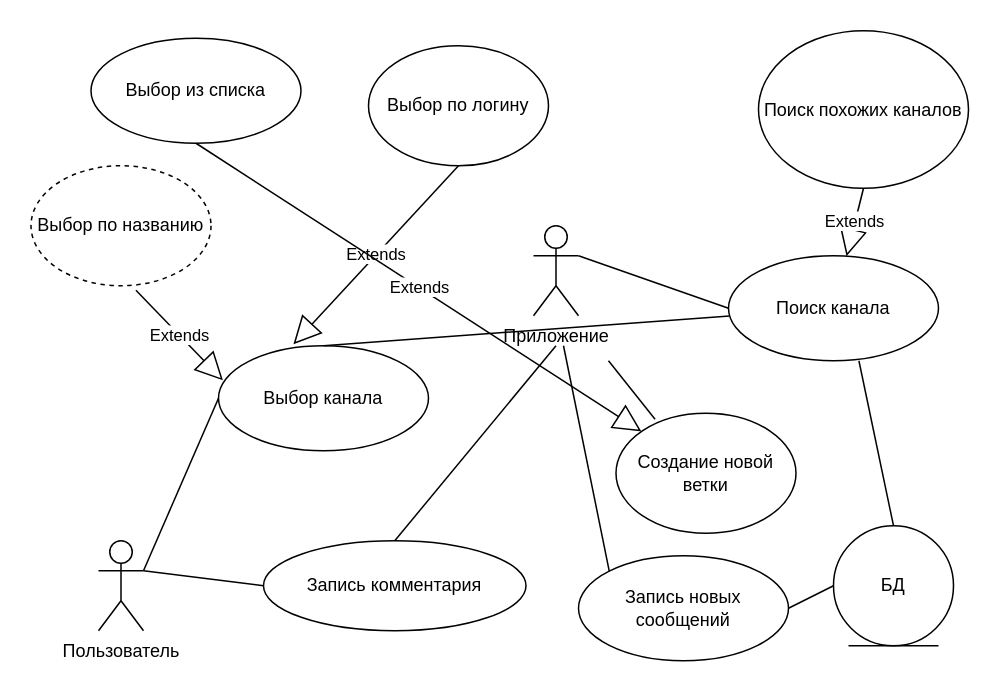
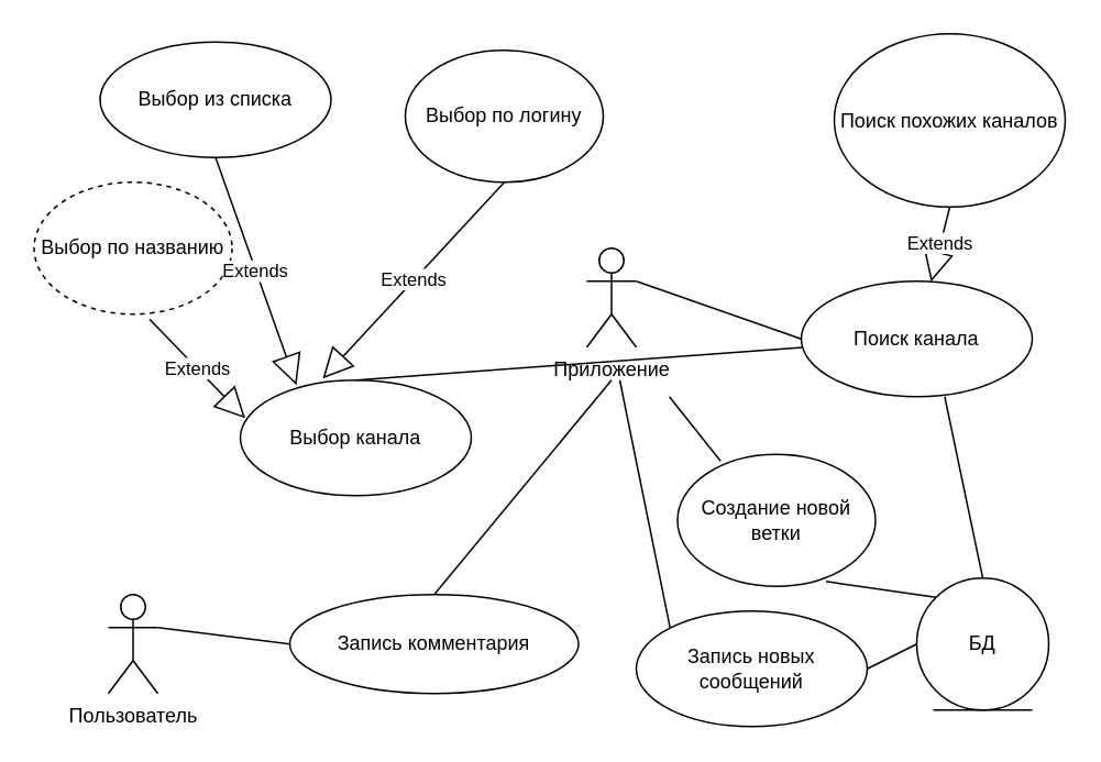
- <mxCell id="19" value="Extends" style="endArrow=block;endSize=16;endFill=0;html=1;exitX=0.5;exitY=1;exitDx=0;exitDy=0;" edge="1" parent="1" source="18" target="20"><mxGeometry width="160" relative="1" as="geometry"><mxPoint x="146.96" y="110.04" as="sourcePoint" /><mxPoint x="204.94" y="170.03" as="targetPoint" /></mxGeometry></mxCell>
+ <mxCell id="19" value="Extends" style="endArrow=block;endSize=16;endFill=0;html=1;exitX=0.5;exitY=1;exitDx=0;exitDy=0;entryX=0.243;entryY=0.043;entryDx=0;entryDy=0;entryPerimeter=0;" edge="1" parent="1" source="18" target="5"><mxGeometry width="160" relative="1" as="geometry"><mxPoint x="146.96" y="110.04" as="sourcePoint" /><mxPoint x="204.94" y="170.03" as="targetPoint" /></mxGeometry></mxCell>
- <mxCell id="6" value="" style="endArrow=none;html=1;exitX=1;exitY=0.333;exitDx=0;exitDy=0;exitPerimeter=0;entryX=0;entryY=0.5;entryDx=0;entryDy=0;" edge="1" parent="1" source="2" target="5"><mxGeometry width="50" height="50" relative="1" as="geometry"><mxPoint x="45" y="510" as="sourcePoint" /><mxPoint x="95" y="460" as="targetPoint" /></mxGeometry></mxCell>
+ <mxCell id="22" value="" style="endArrow=none;html=1;exitX=0.75;exitY=0.963;exitDx=0;exitDy=0;exitPerimeter=0;entryX=0;entryY=0;entryDx=0;entryDy=0;" edge="1" parent="1" source="20" target="4"><mxGeometry width="50" height="50" relative="1" as="geometry"><mxPoint x="485" y="385" as="sourcePoint" /><mxPoint x="535" y="335" as="targetPoint" /></mxGeometry></mxCell>
